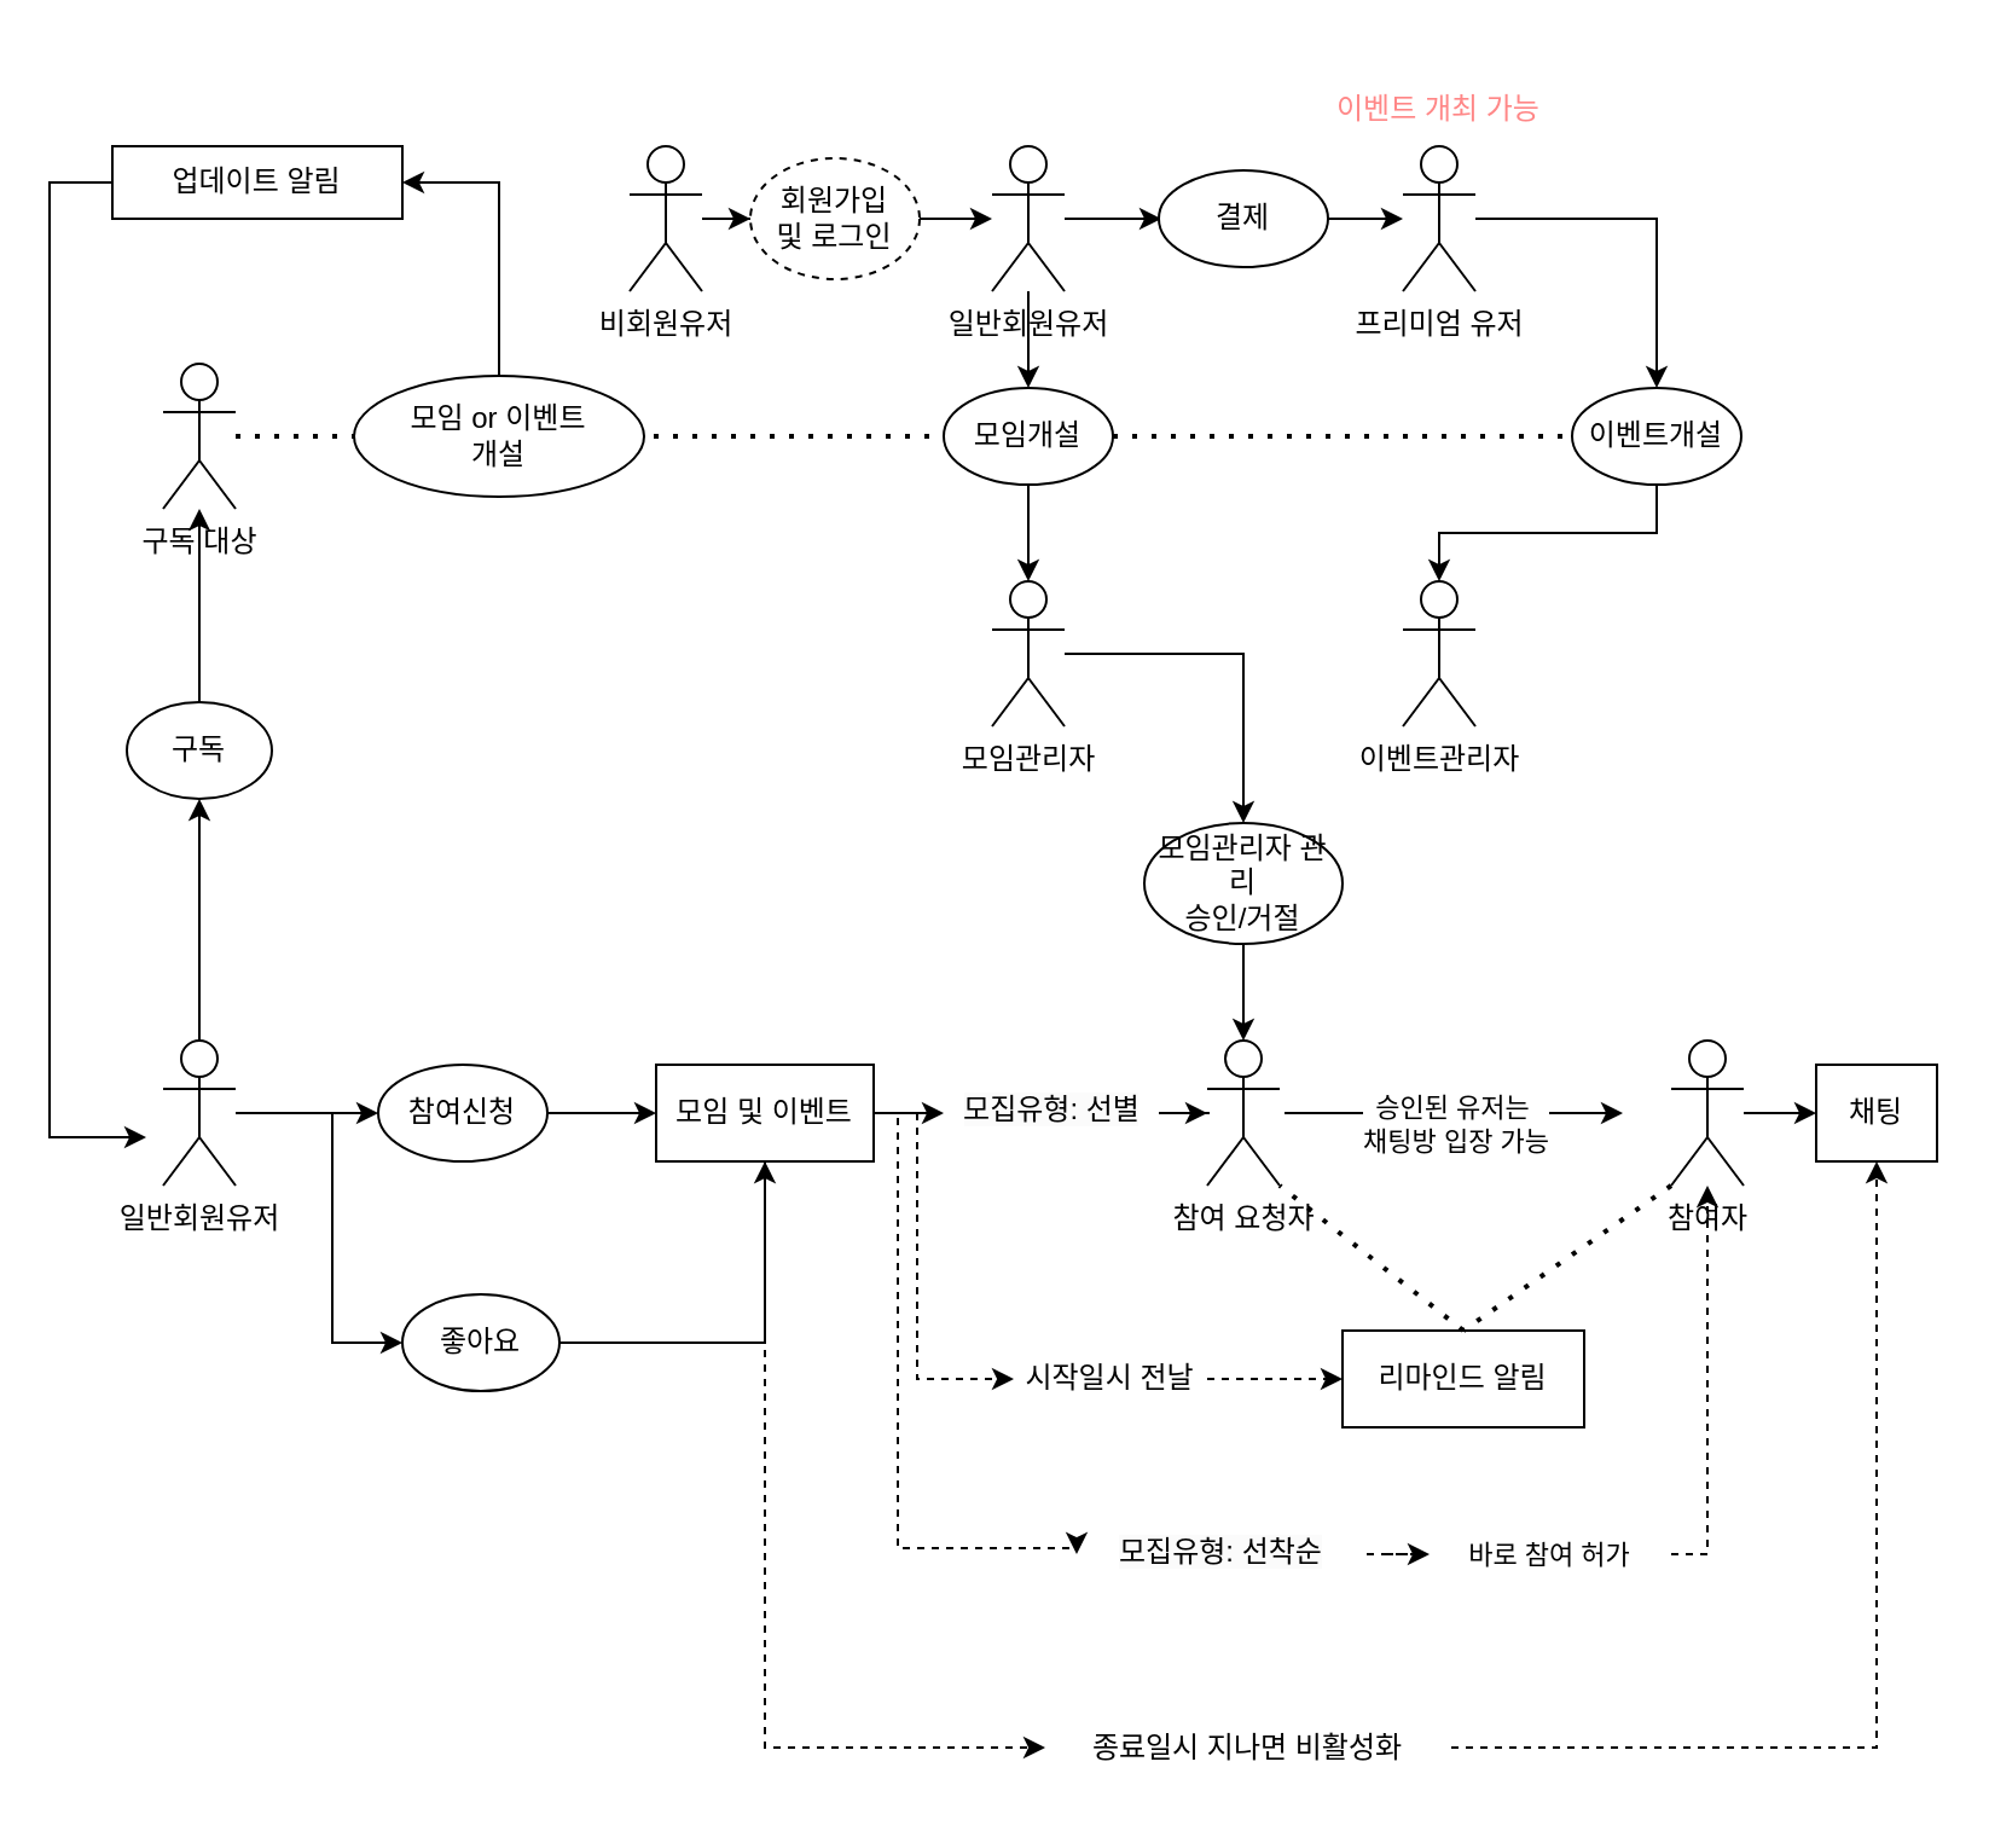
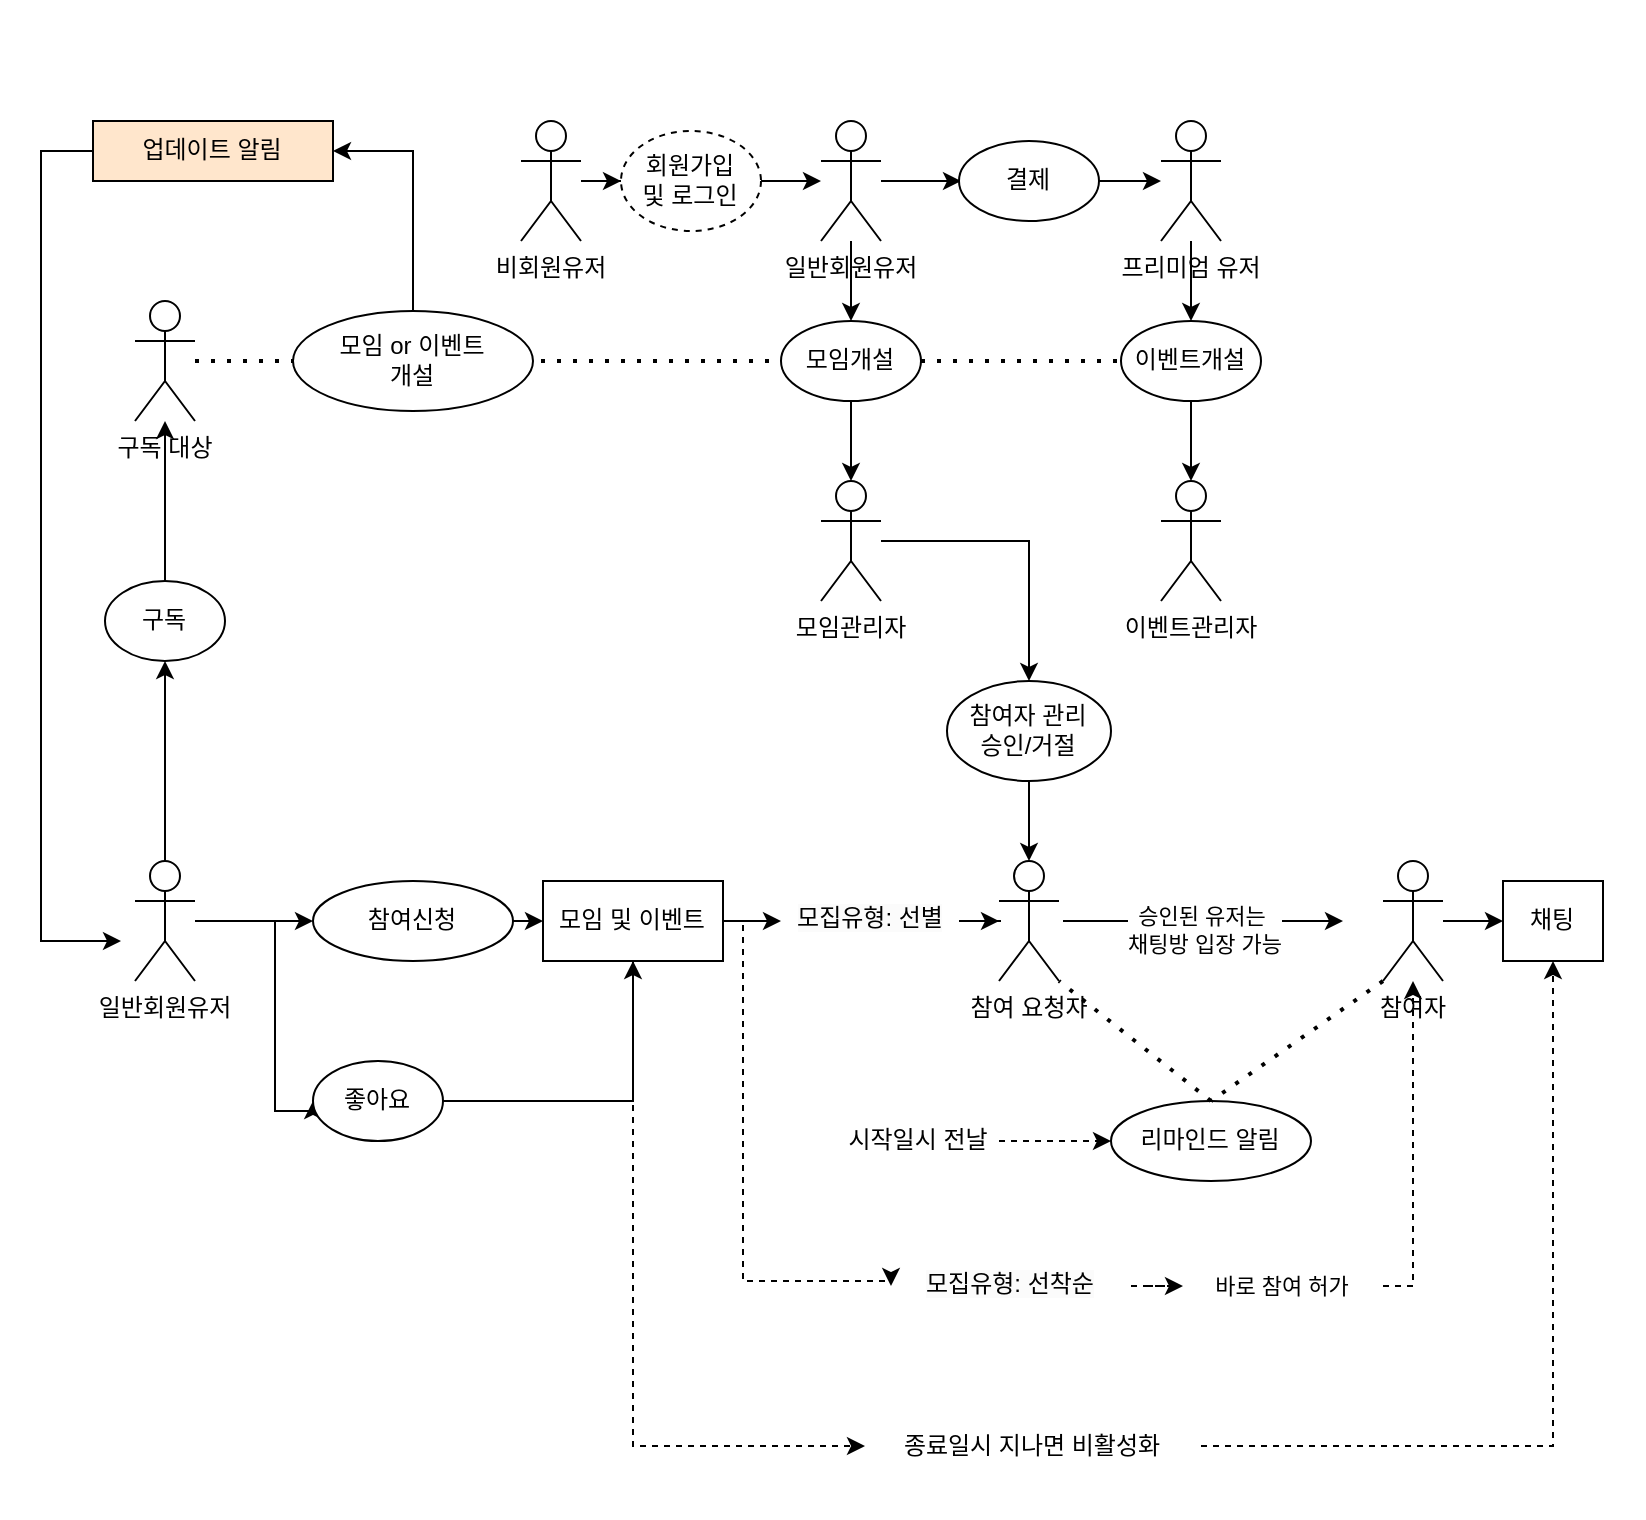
- <mxCell id="10" value="&lt;h1 style=&quot;margin-top: 0px;&quot;&gt;&lt;span style=&quot;font-size: 12px; font-weight: 400;&quot;&gt;이벤트 개최 가능&lt;/span&gt;&lt;/h1&gt;" style="text;html=1;whiteSpace=wrap;overflow=hidden;rounded=0;fontColor=#FF8787;align=center;" vertex="1" parent="1"><mxGeometry x="545" y="20" width="100" height="40" as="geometry" /></mxCell>
- <mxCell id="55" value="업데이트 알림" style="rounded=0;whiteSpace=wrap;html=1;" vertex="1" parent="1"><mxGeometry x="46" y="60" width="120" height="30" as="geometry" /></mxCell>
+ <mxCell id="55" value="업데이트 알림" style="rounded=0;whiteSpace=wrap;html=1;fillColor=#ffe6cc;" vertex="1" parent="1"><mxGeometry x="46" y="60" width="120" height="30" as="geometry" /></mxCell>
- <mxCell id="22" value="이벤트개설" style="ellipse;whiteSpace=wrap;html=1;" vertex="1" parent="1"><mxGeometry x="650" y="160" width="70" height="40" as="geometry" /></mxCell>
+ <mxCell id="22" value="이벤트개설" style="ellipse;whiteSpace=wrap;html=1;" vertex="1" parent="1"><mxGeometry x="560" y="160" width="70" height="40" as="geometry" /></mxCell>
- <mxCell id="32" value="모임관리자 관리&lt;div&gt;승인/거절&lt;/div&gt;" style="ellipse;whiteSpace=wrap;html=1;" vertex="1" parent="1"><mxGeometry x="473" y="340" width="82" height="50" as="geometry" /></mxCell>
+ <mxCell id="32" value="참여자 관리&lt;div&gt;승인/거절&lt;/div&gt;" style="ellipse;whiteSpace=wrap;html=1;" vertex="1" parent="1"><mxGeometry x="473" y="340" width="82" height="50" as="geometry" /></mxCell>
- <mxCell id="30" value="참여신청" style="ellipse;whiteSpace=wrap;html=1;" vertex="1" parent="1"><mxGeometry x="156" y="440" width="70" height="40" as="geometry" /></mxCell>
+ <mxCell id="30" value="참여신청" style="ellipse;whiteSpace=wrap;html=1;" vertex="1" parent="1"><mxGeometry x="156" y="440" width="100" height="40" as="geometry" /></mxCell>
- <mxCell id="59" value="" style="edgeStyle=orthogonalEdgeStyle;rounded=0;orthogonalLoop=1;jettySize=auto;html=1;exitX=1;exitY=0.5;exitDx=0;exitDy=0;entryX=0;entryY=0.5;entryDx=0;entryDy=0;dashed=1;" edge="1" parent="1" source="20" target="61"><mxGeometry relative="1" as="geometry"><mxPoint x="361" y="460" as="sourcePoint" /><mxPoint x="466" y="555" as="targetPoint" /><Array as="points"><mxPoint x="379" y="460" /><mxPoint x="379" y="570" /></Array></mxGeometry></mxCell>
- <mxCell id="45" value="좋아요" style="ellipse;whiteSpace=wrap;html=1;" vertex="1" parent="1"><mxGeometry x="166" y="535" width="65" height="40" as="geometry" /></mxCell>
+ <mxCell id="45" value="좋아요" style="ellipse;whiteSpace=wrap;html=1;" vertex="1" parent="1"><mxGeometry x="156" y="530" width="65" height="40" as="geometry" /></mxCell>
- <mxCell id="58" value="리마인드 알림" style="rounded=0;whiteSpace=wrap;html=1;" vertex="1" parent="1"><mxGeometry x="555" y="550" width="100" height="40" as="geometry" /></mxCell>
+ <mxCell id="58" value="리마인드 알림" style="ellipse;whiteSpace=wrap;html=1;" vertex="1" parent="1"><mxGeometry x="555" y="550" width="100" height="40" as="geometry" /></mxCell>
